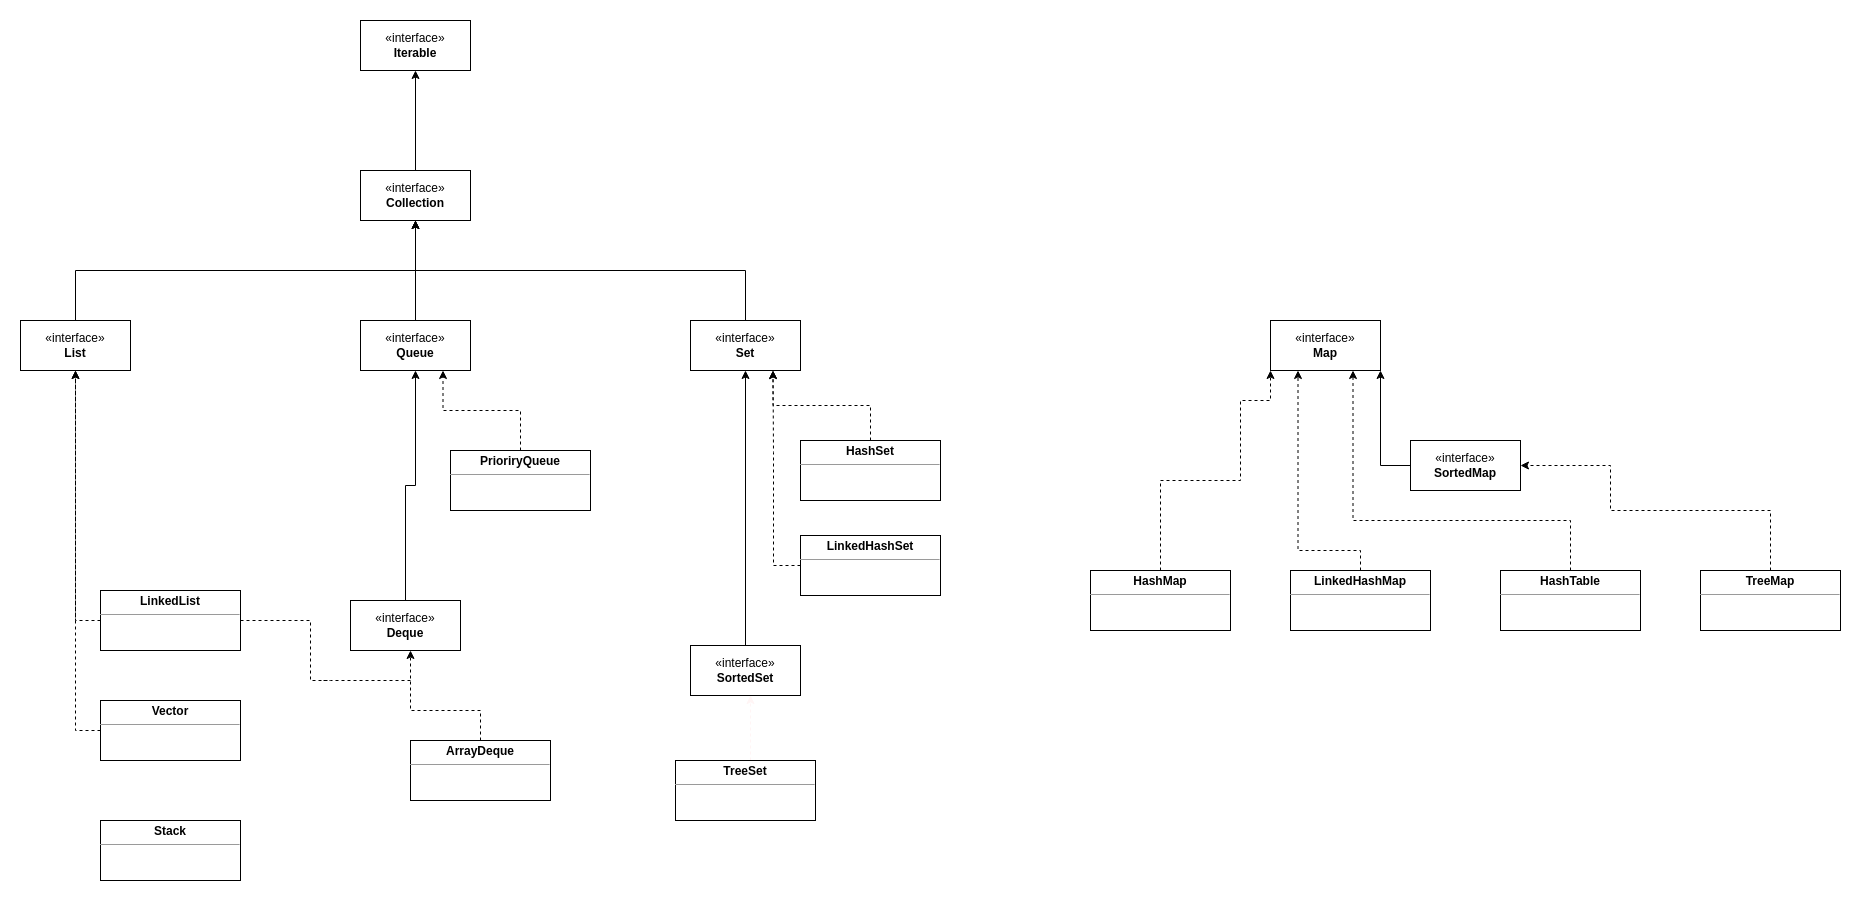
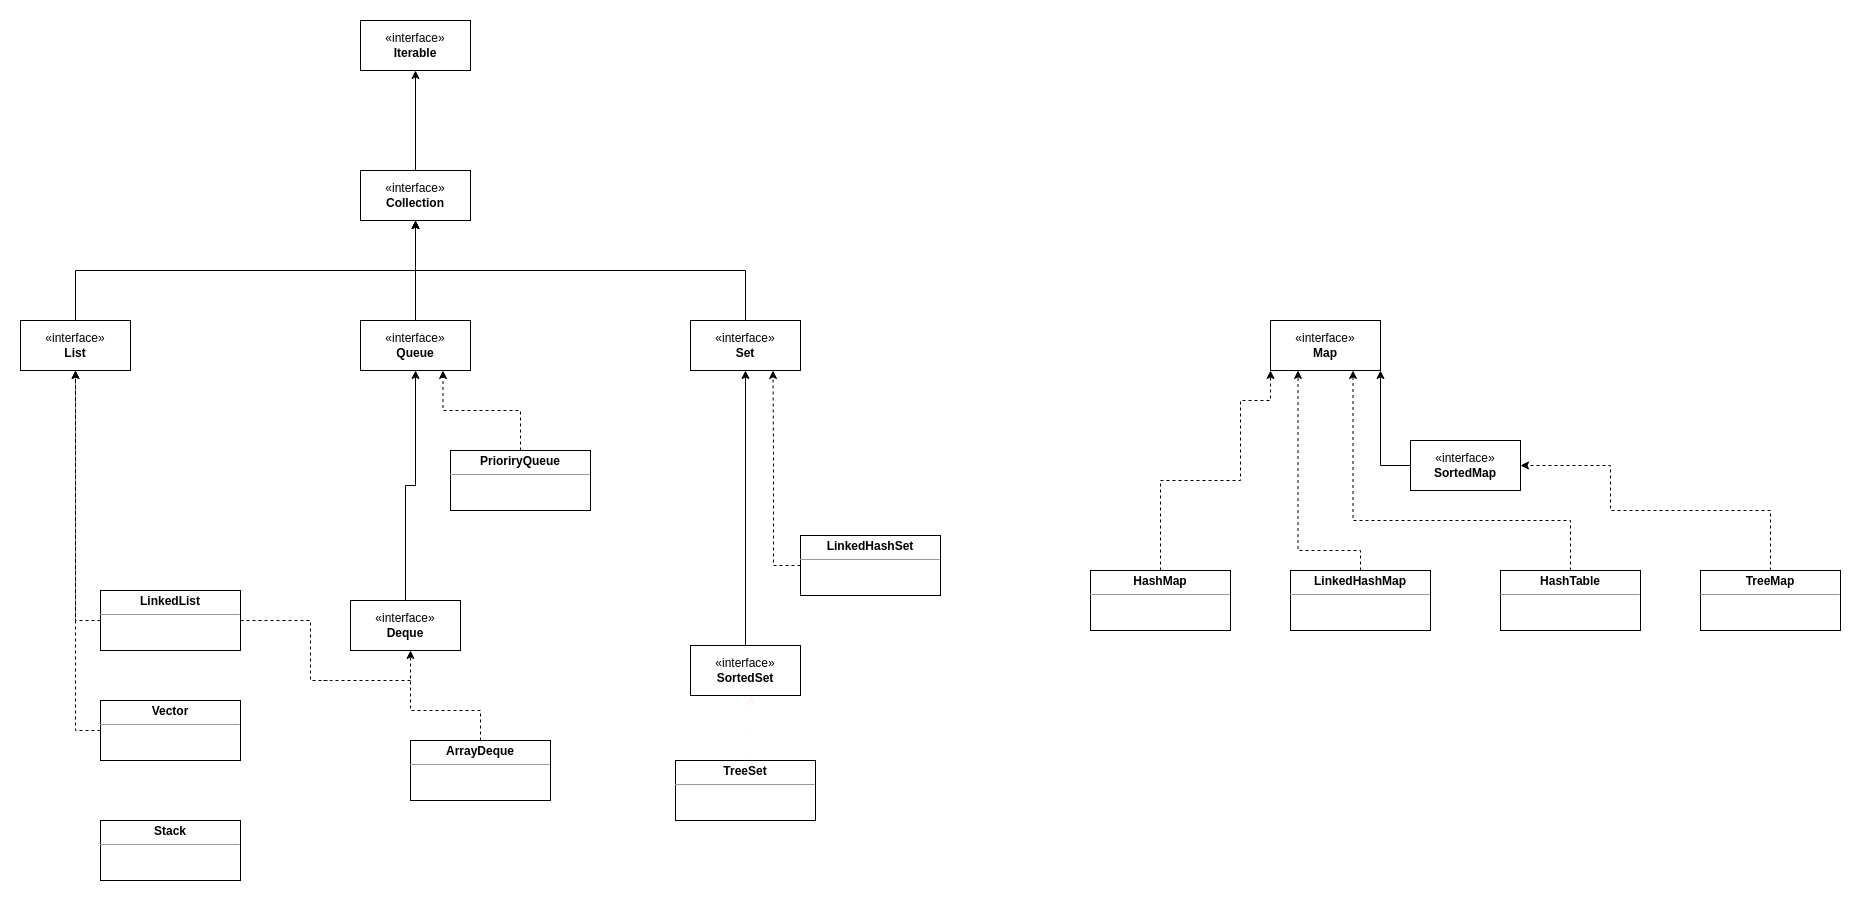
- <mxCell id="25" style="edgeStyle=orthogonalEdgeStyle;rounded=0;orthogonalLoop=1;jettySize=auto;html=1;entryX=0.75;entryY=1;entryDx=0;entryDy=0;dashed=1;" parent="1" source="26" target="10" edge="1"><mxGeometry relative="1" as="geometry" /></mxCell>
- <mxCell id="26" value="&lt;p style=&quot;margin:0px;margin-top:4px;text-align:center;&quot;&gt;&lt;b&gt;HashSet&lt;/b&gt;&lt;/p&gt;&lt;hr size=&quot;1&quot;&gt;&lt;div style=&quot;height:2px;&quot;&gt;&lt;/div&gt;" style="verticalAlign=top;align=left;overflow=fill;fontSize=12;fontFamily=Helvetica;html=1;whiteSpace=wrap;" parent="1" vertex="1"><mxGeometry x="800" y="440" width="140" height="60" as="geometry" /></mxCell>
